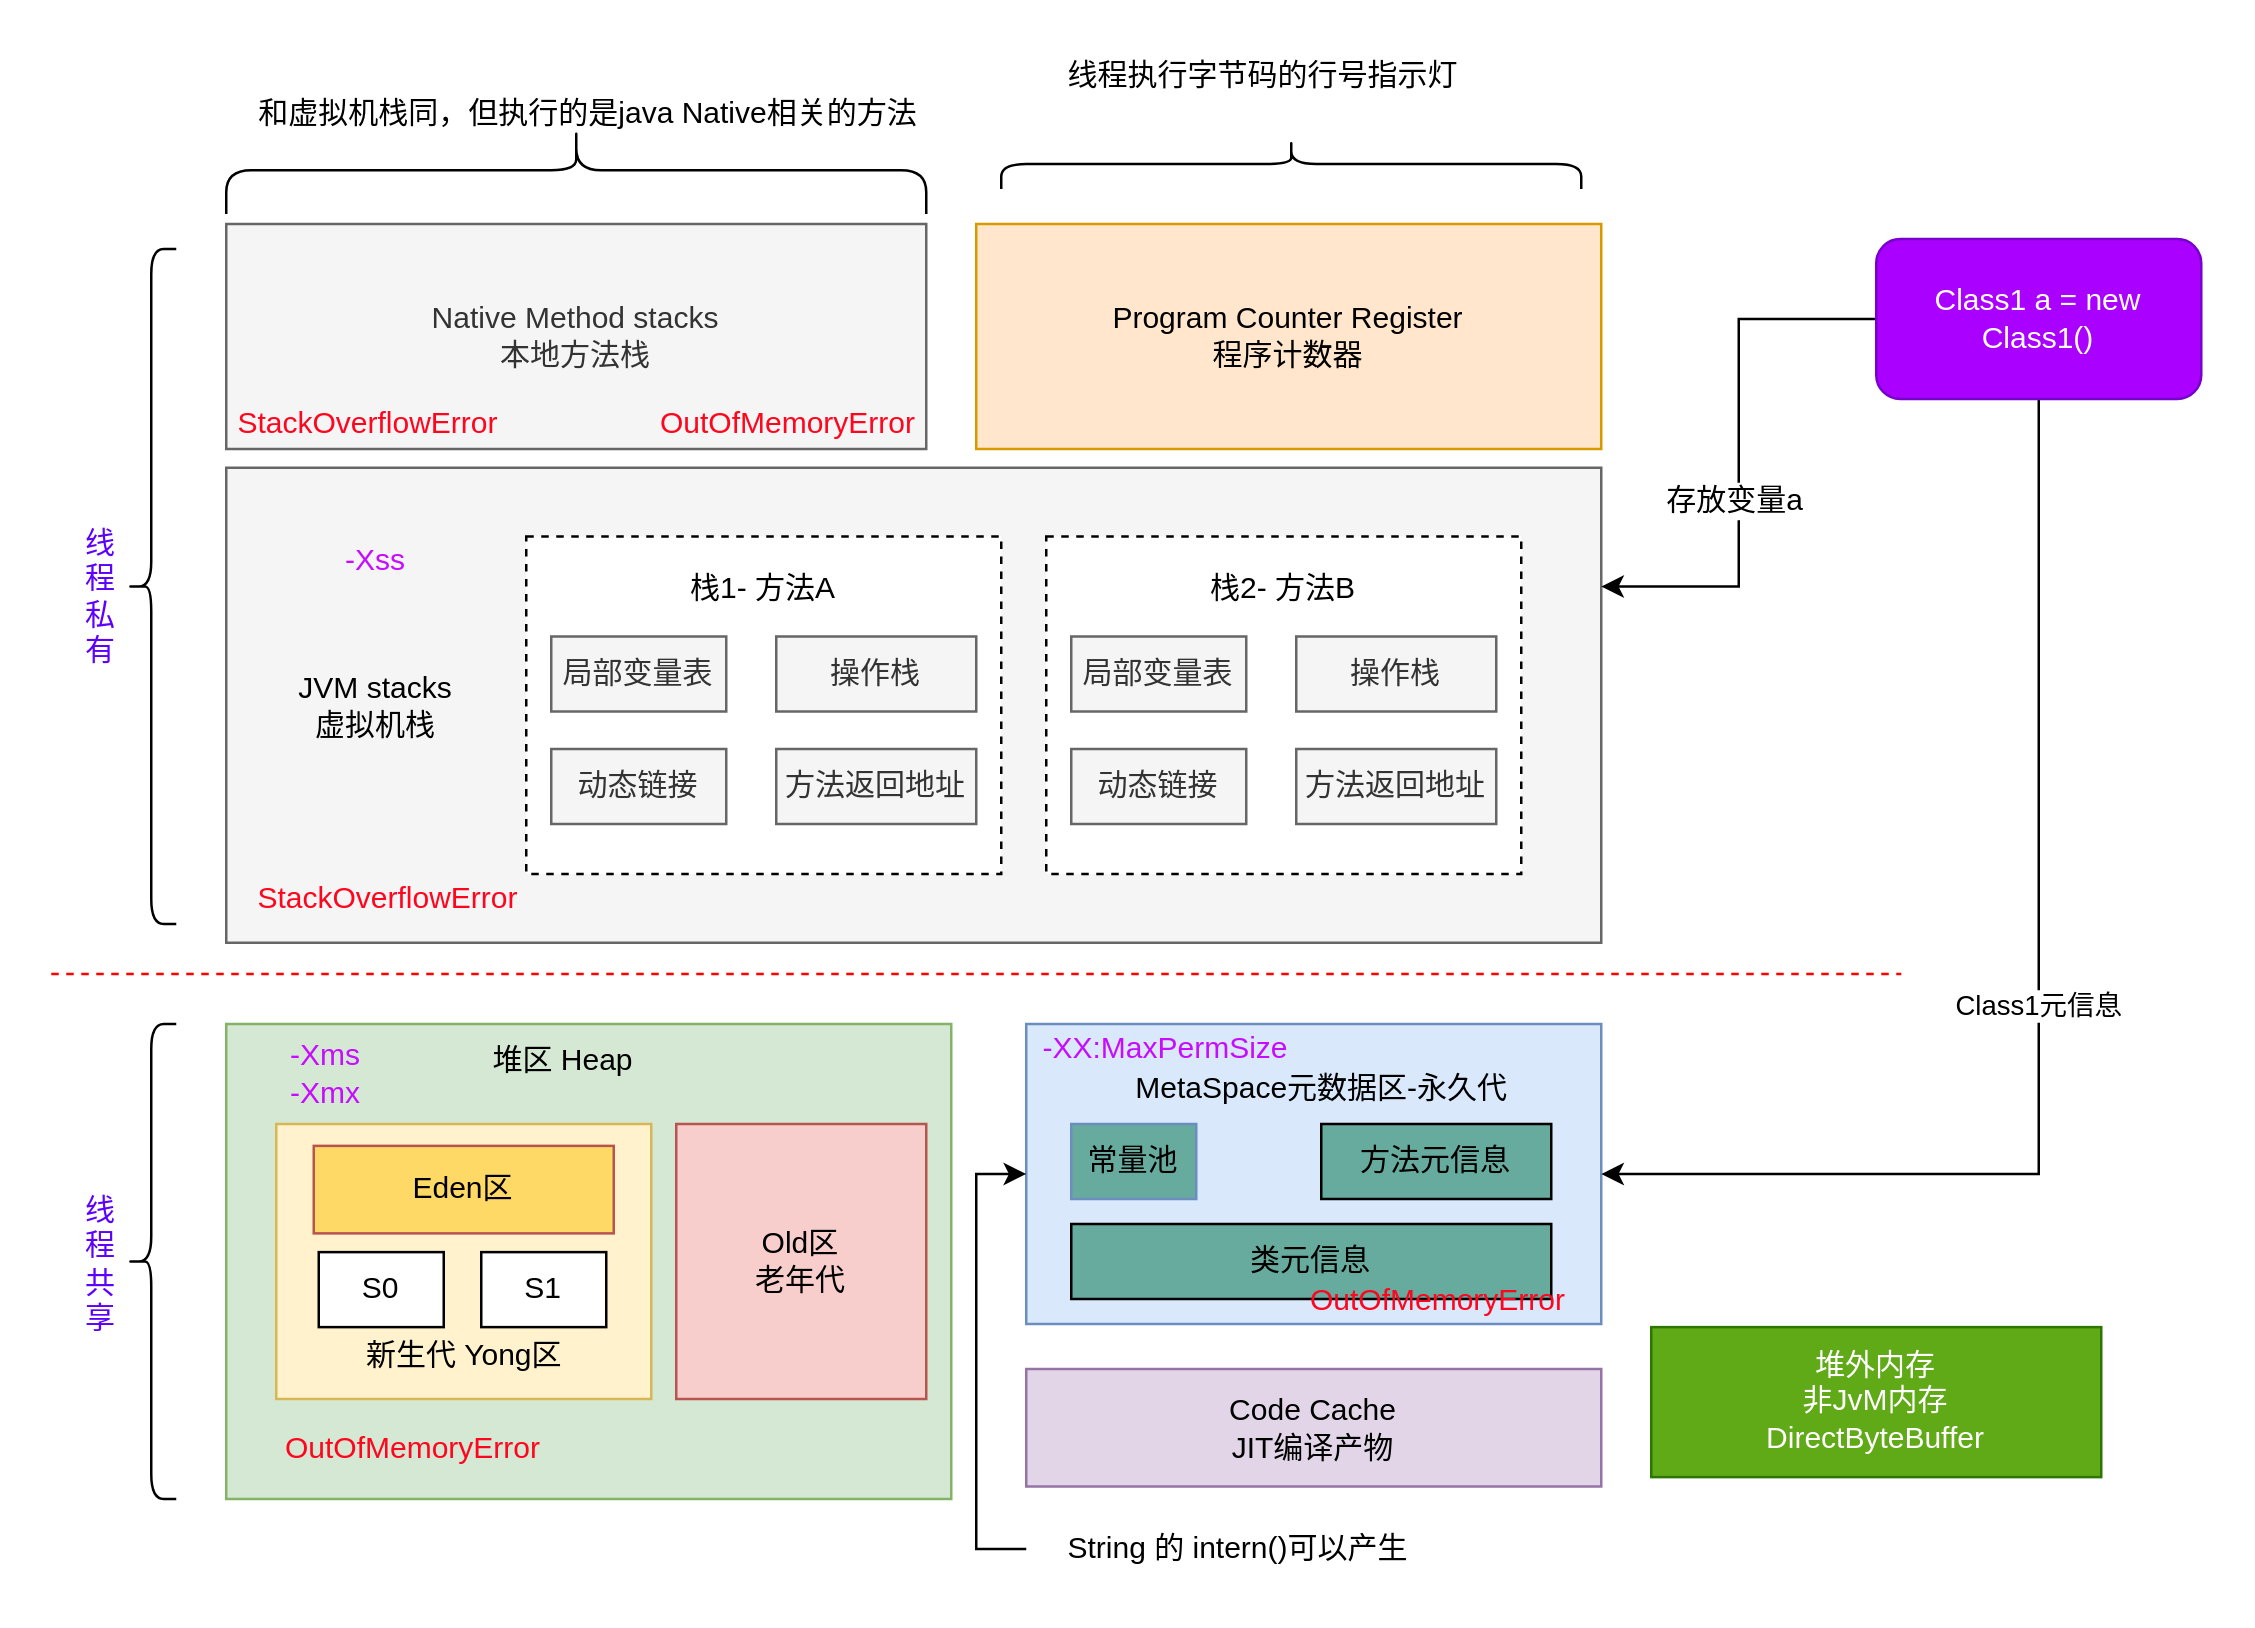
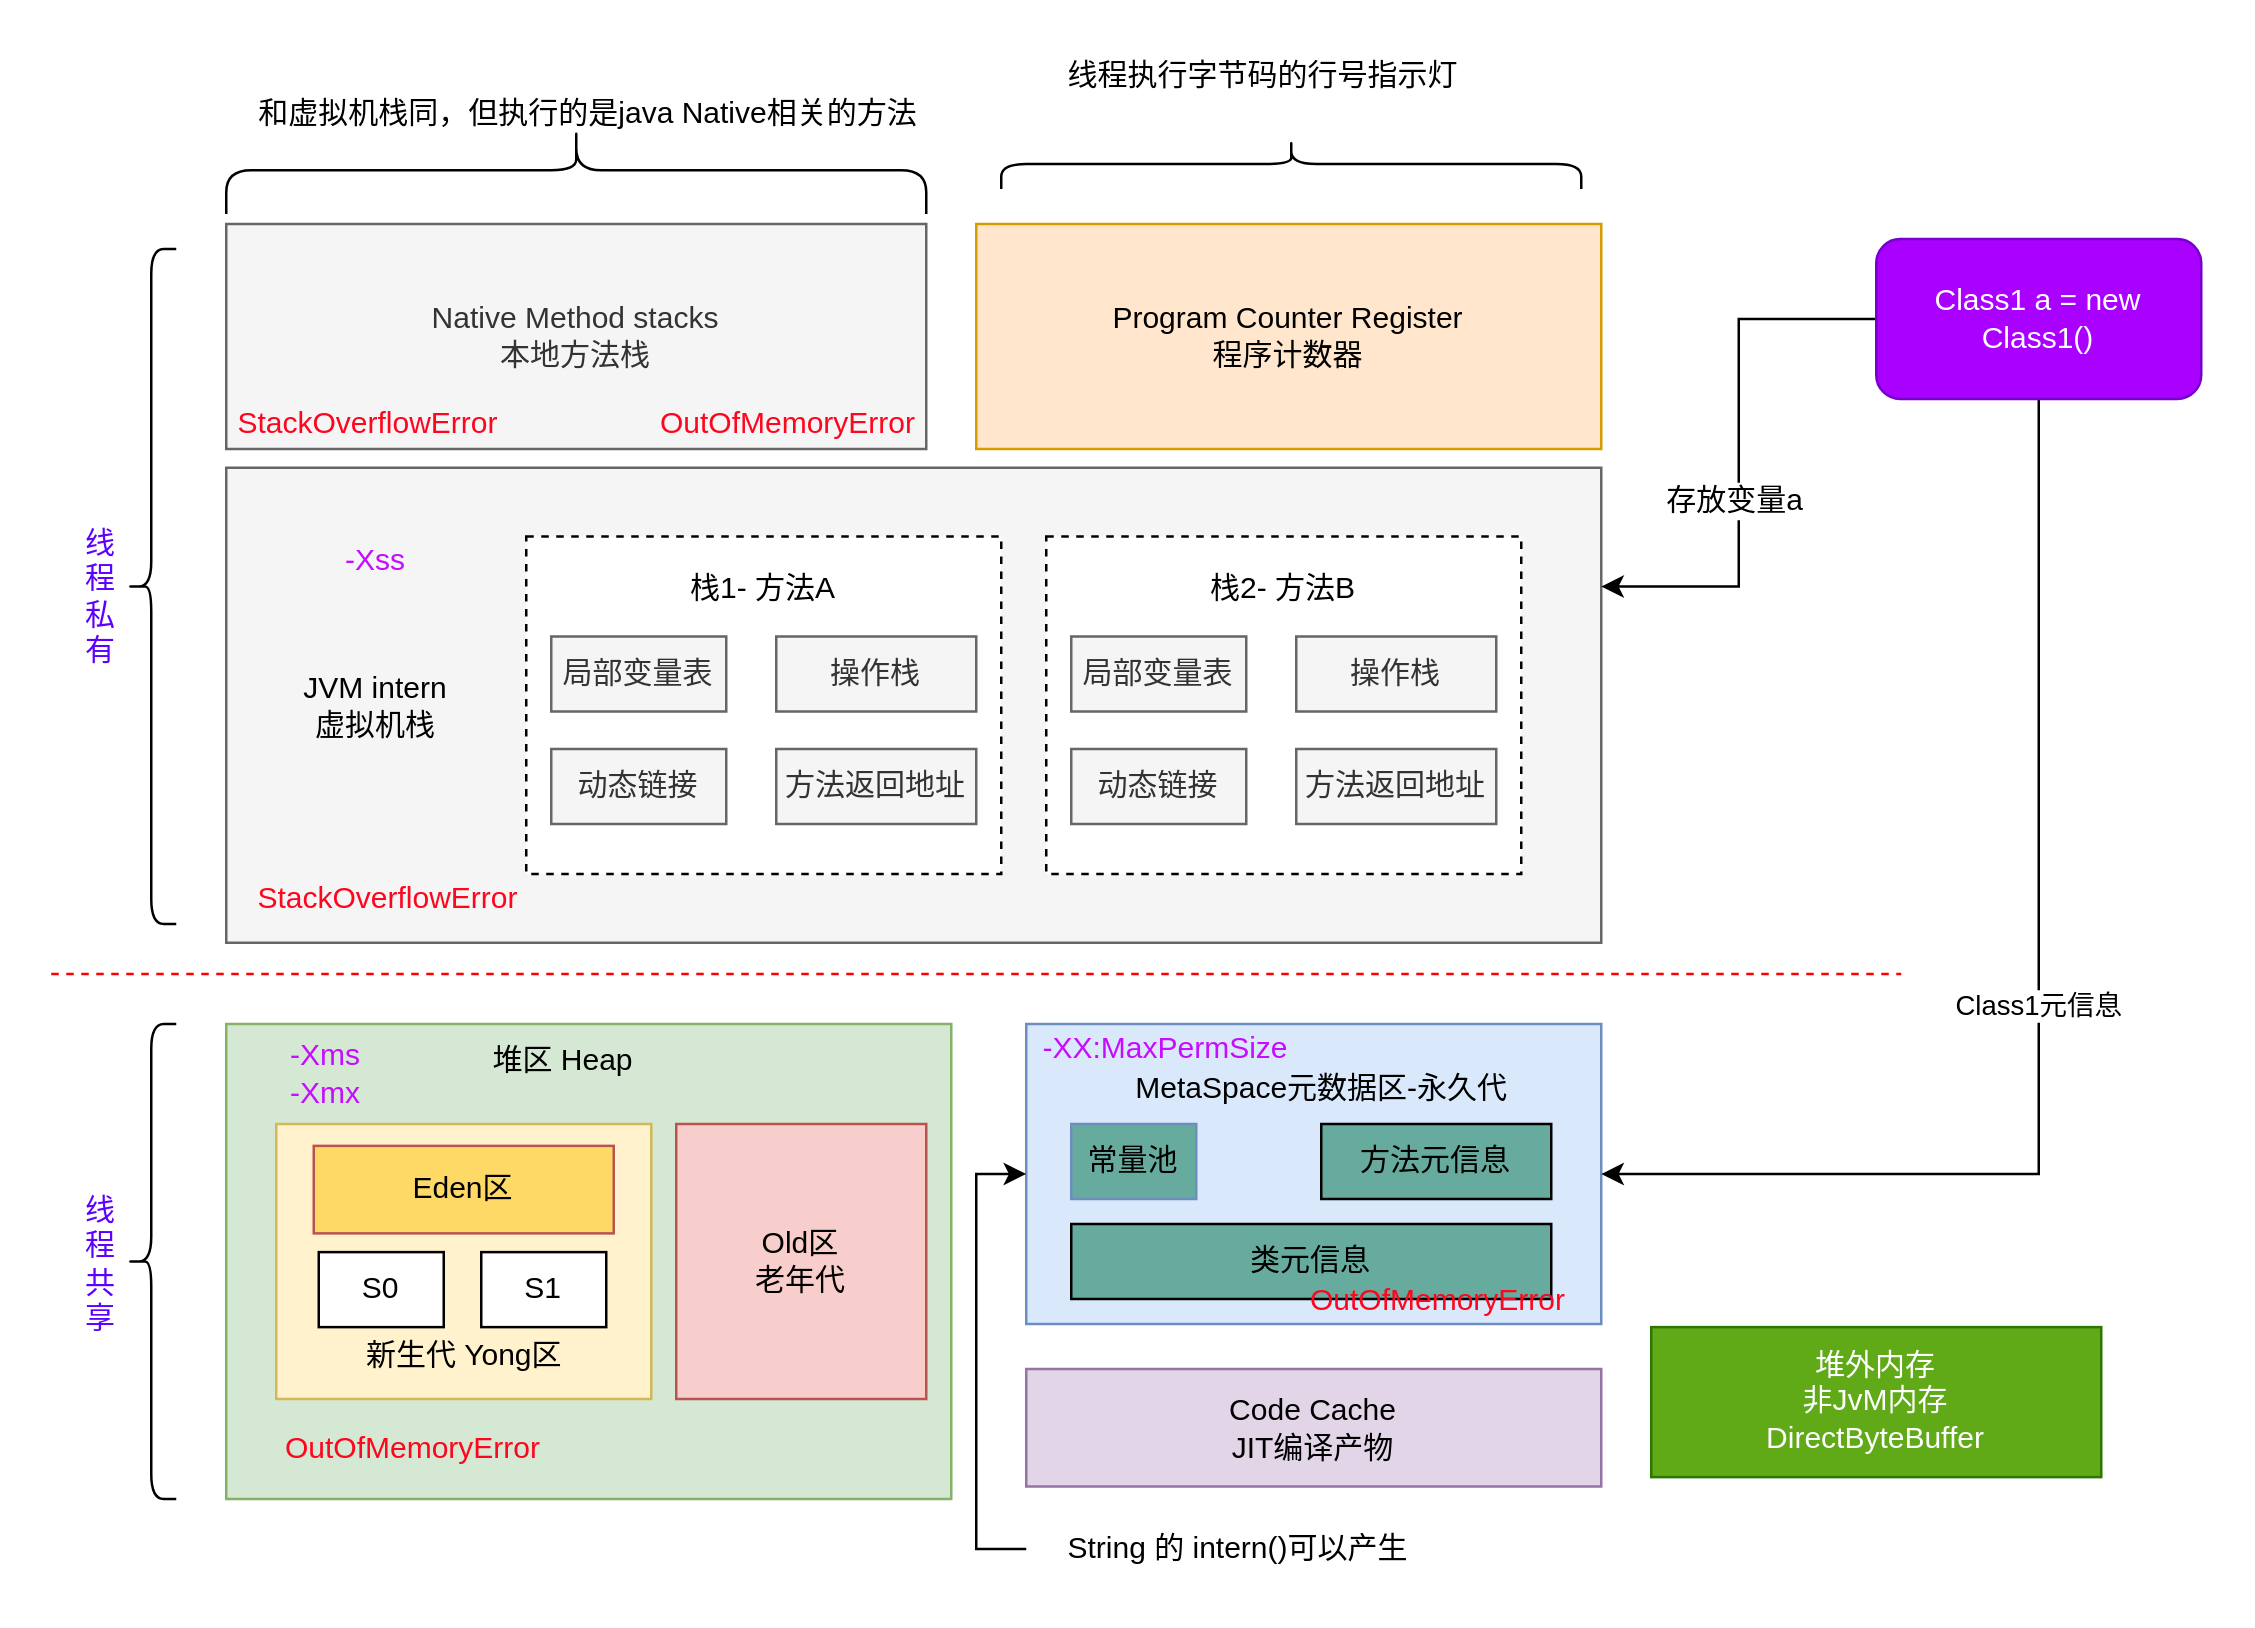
- <mxCell id="5" value="JVM stacks&lt;br&gt;虚拟机栈" style="text;html=1;strokeColor=none;fillColor=none;align=center;verticalAlign=middle;whiteSpace=wrap;rounded=0;fontColor=#000000;" vertex="1" parent="1"><mxGeometry x="110" y="271.5" width="80" height="20" as="geometry" /></mxCell>
+ <mxCell id="5" value="JVM intern&lt;br&gt;虚拟机栈" style="text;html=1;strokeColor=none;fillColor=none;align=center;verticalAlign=middle;whiteSpace=wrap;rounded=0;fontColor=#000000;" vertex="1" parent="1"><mxGeometry x="110" y="271.5" width="80" height="20" as="geometry" /></mxCell>
